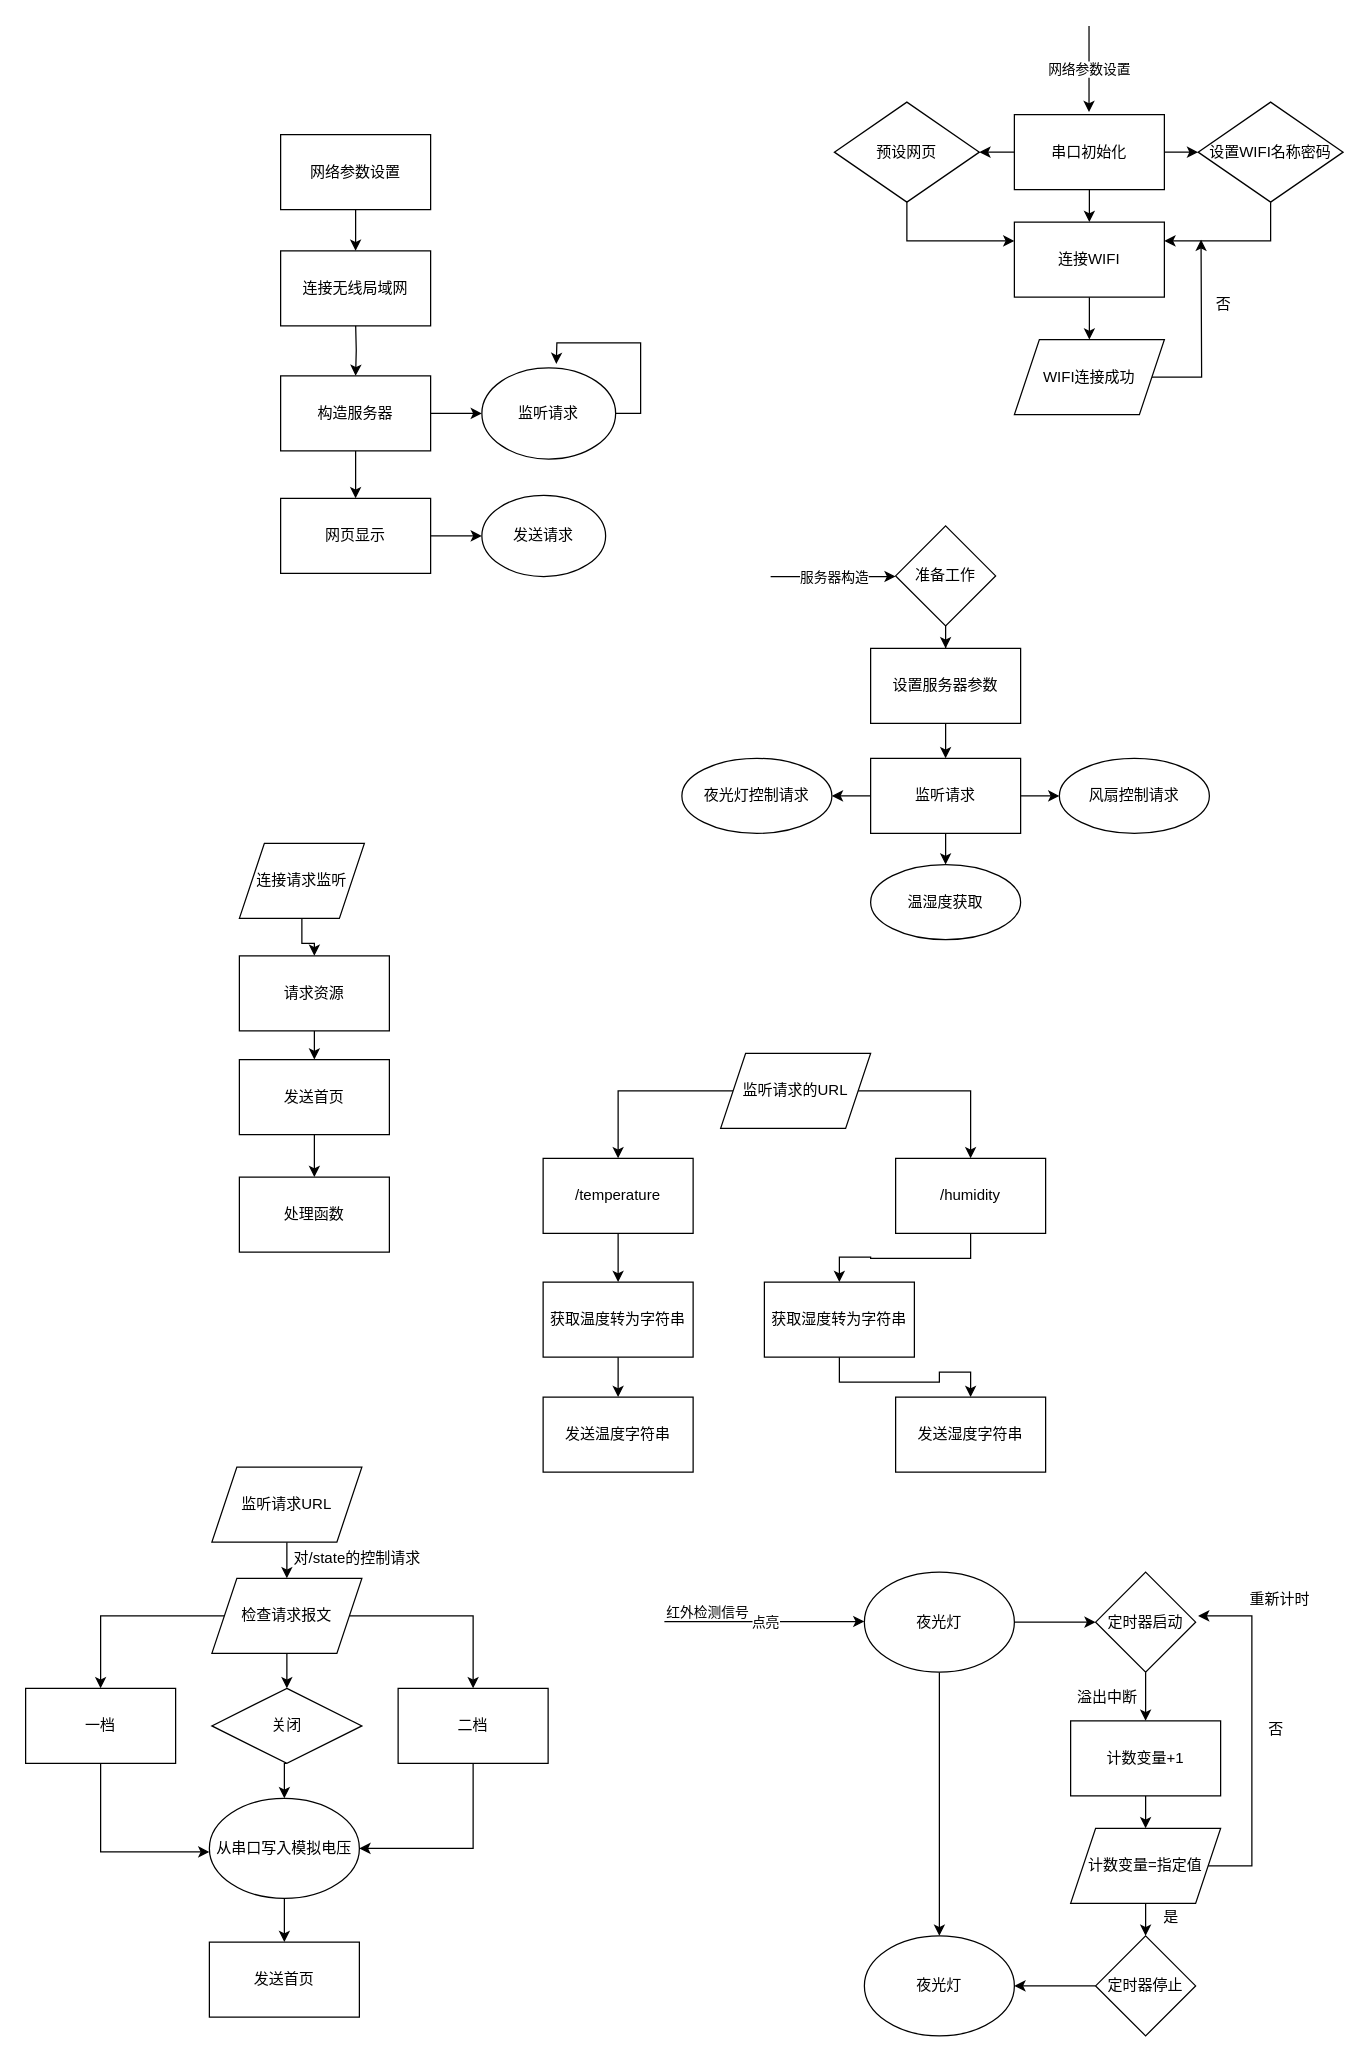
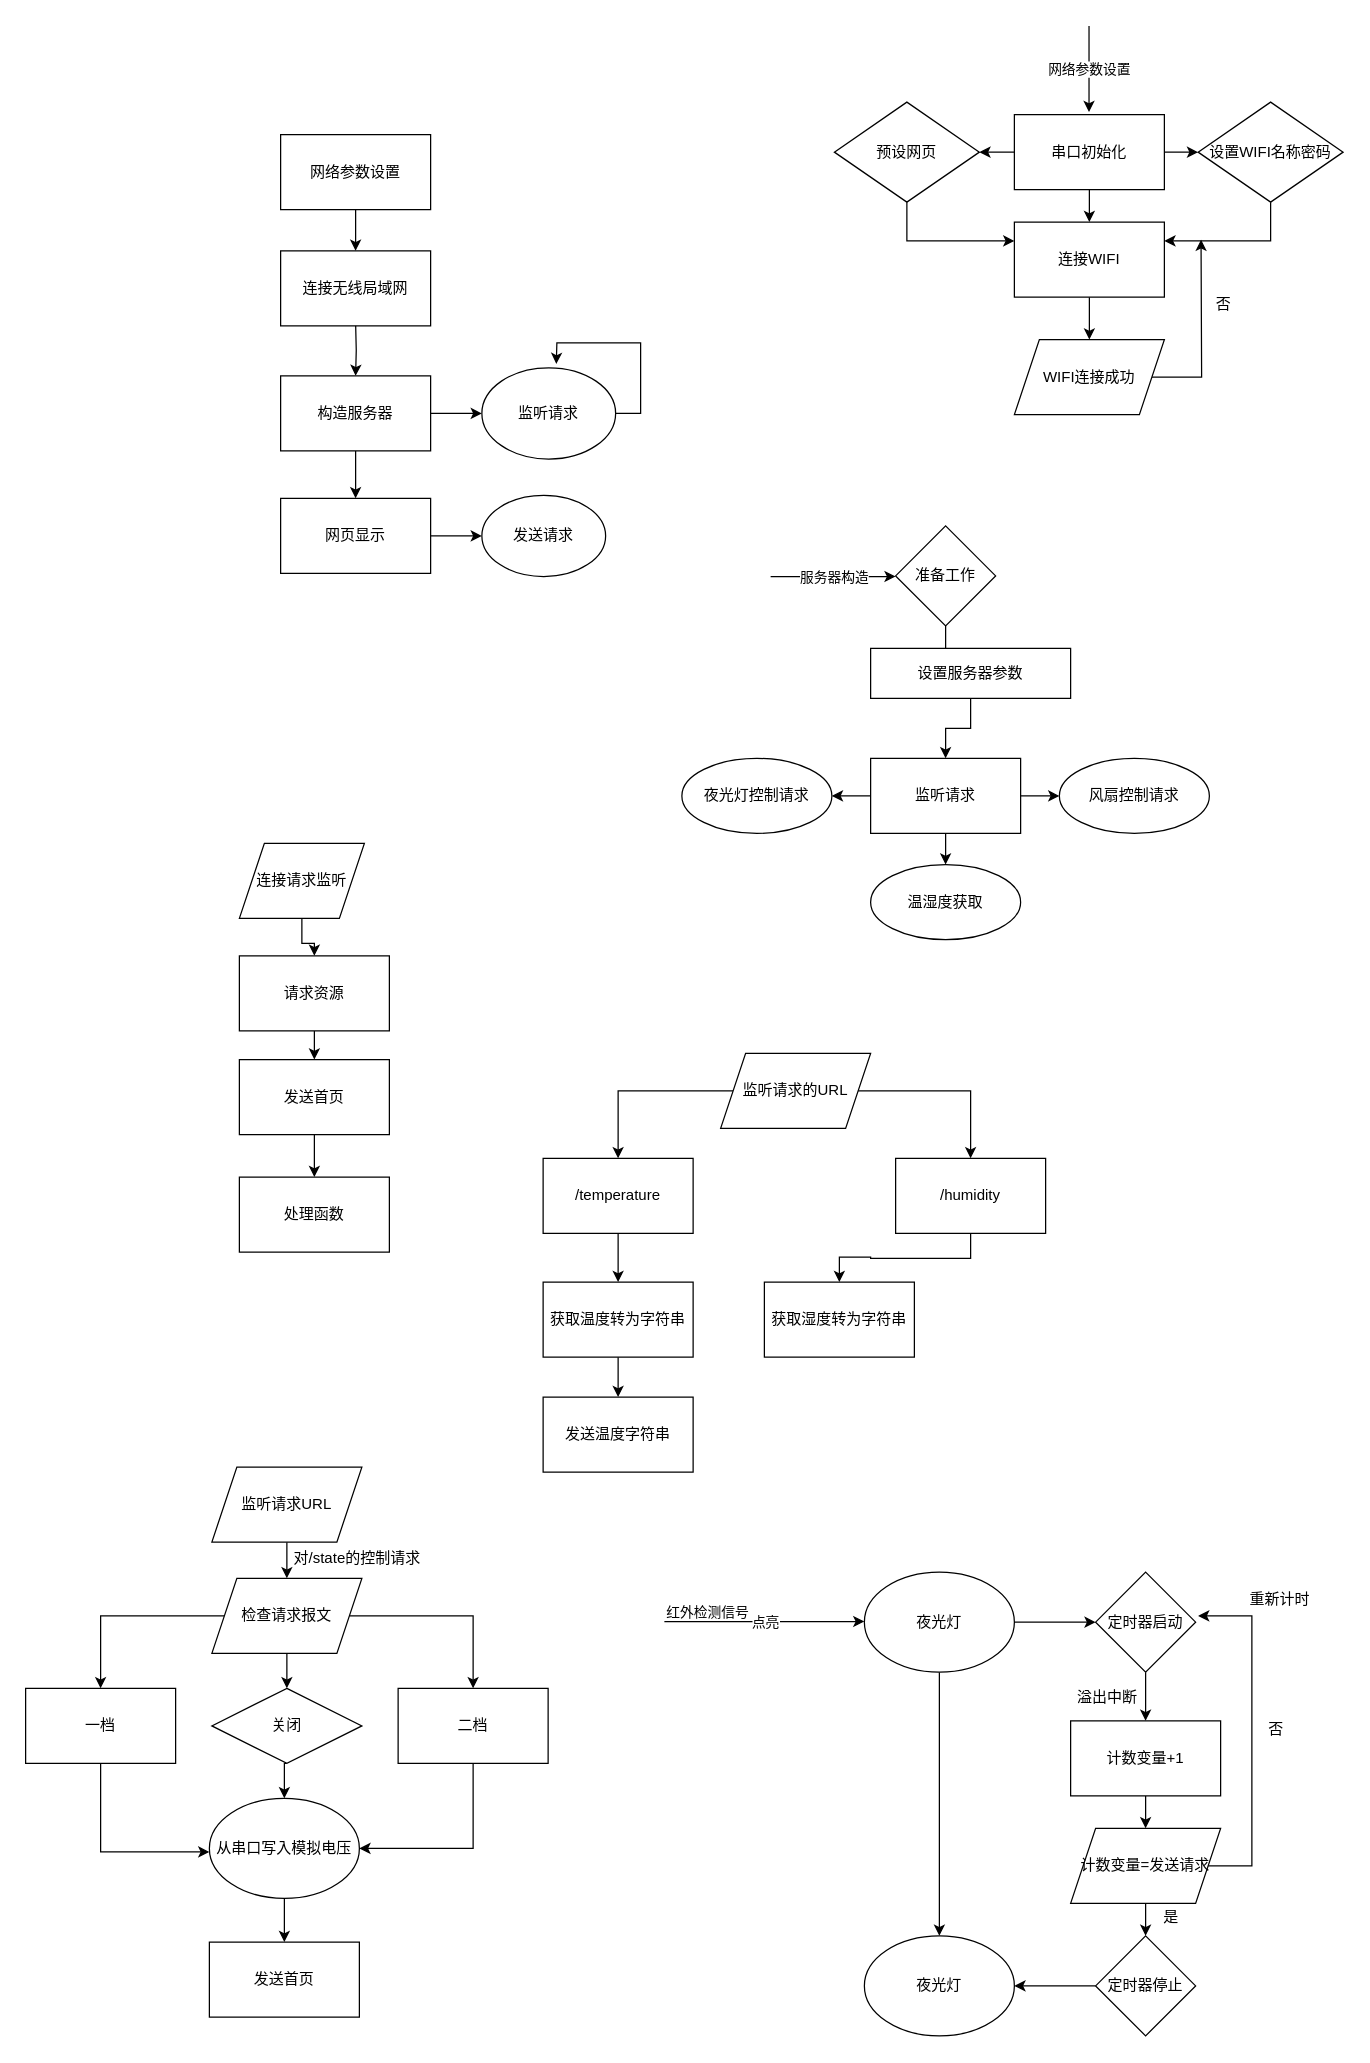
- <mxCell id="31" value="设置服务器参数" style="whiteSpace=wrap;html=1;" parent="1" vertex="1"><mxGeometry x="696" y="518" width="120" height="60" as="geometry" /></mxCell>
+ <mxCell id="31" value="设置服务器参数" style="whiteSpace=wrap;html=1;" parent="1" vertex="1"><mxGeometry x="696" y="518" width="160" height="40" as="geometry" /></mxCell>
- <mxCell id="55" value="" style="edgeStyle=orthogonalEdgeStyle;rounded=0;orthogonalLoop=1;jettySize=auto;html=1;" edge="1" parent="1" source="56" target="60"><mxGeometry relative="1" as="geometry" /></mxCell>
- <mxCell id="60" value="发送湿度字符串" style="whiteSpace=wrap;html=1;" vertex="1" parent="1"><mxGeometry x="716" y="1117" width="120" height="60" as="geometry" /></mxCell>
- <mxCell id="91" value="计数变量=指定值" style="shape=parallelogram;perimeter=parallelogramPerimeter;whiteSpace=wrap;html=1;fixedSize=1;" vertex="1" parent="1"><mxGeometry x="856" y="1462" width="120" height="60" as="geometry" /></mxCell>
+ <mxCell id="91" value="计数变量=发送请求" style="shape=parallelogram;perimeter=parallelogramPerimeter;whiteSpace=wrap;html=1;fixedSize=1;" vertex="1" parent="1"><mxGeometry x="856" y="1462" width="120" height="60" as="geometry" /></mxCell>
